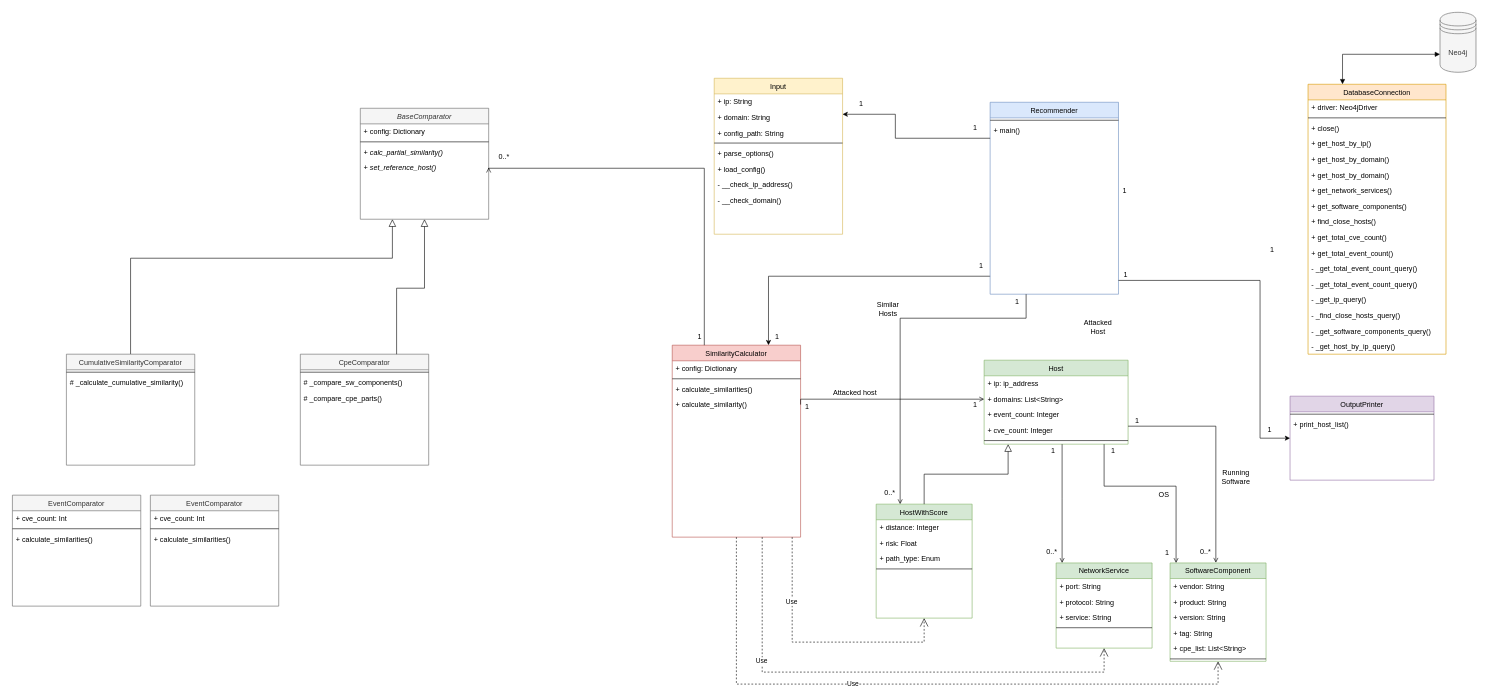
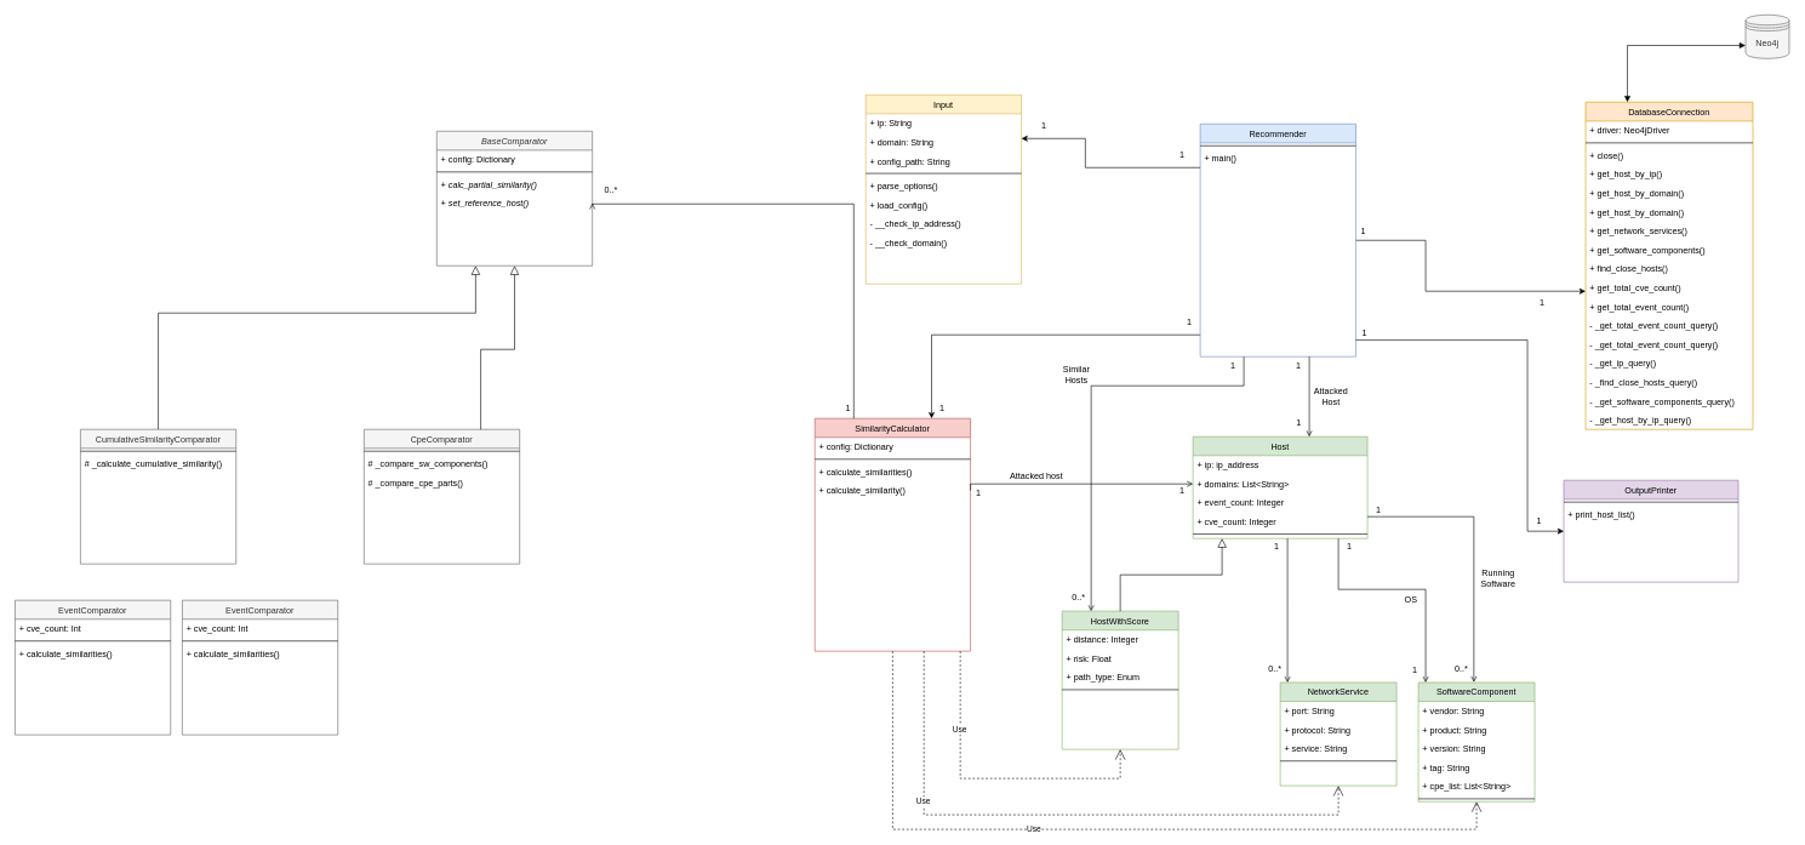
- <mxCell id="37" value="Neo4j" style="shape=datastore;whiteSpace=wrap;html=1;fillColor=#f5f5f5;strokeColor=#666666;fontColor=#333333;" parent="1" vertex="1"><mxGeometry x="2400" y="20" width="60" height="100" as="geometry" /></mxCell>
+ <mxCell id="37" value="Neo4j" style="shape=datastore;whiteSpace=wrap;html=1;fillColor=#f5f5f5;strokeColor=#666666;fontColor=#333333;" parent="1" vertex="1"><mxGeometry x="2400" y="20" width="60" height="60" as="geometry" /></mxCell>
+ <mxCell id="32" style="edgeStyle=orthogonalEdgeStyle;rounded=0;orthogonalLoop=1;jettySize=auto;html=1;" parent="1" source="34" target="14" edge="1"><mxGeometry relative="1" as="geometry"><mxPoint x="2190" y="190" as="targetPoint" /><Array as="points"><mxPoint x="1960" y="330" /><mxPoint x="1960" y="400" /></Array></mxGeometry></mxCell>
+ <mxCell id="81" value="" style="endArrow=open;shadow=0;strokeWidth=1;rounded=0;endFill=1;edgeStyle=elbowEdgeStyle;elbow=vertical;" parent="1" source="34" target="2" edge="1"><mxGeometry x="0.5" y="41" relative="1" as="geometry"><mxPoint x="1760" y="420" as="sourcePoint" /><mxPoint x="1510" y="850" as="targetPoint" /><mxPoint x="-40" y="32" as="offset" /><Array as="points"><mxPoint x="1800" y="520" /><mxPoint x="1720" y="540" /><mxPoint x="1520" y="670" /><mxPoint x="1510" y="680" /><mxPoint x="1450" y="660" /><mxPoint x="1270" y="433" /><mxPoint x="1283.68" y="450.5" /><mxPoint x="1259.68" y="456.5" /><mxPoint x="1243.68" y="446.5" /><mxPoint x="1323.68" y="376.5" /></Array></mxGeometry></mxCell>
+ <mxCell id="82" value="1" style="resizable=0;align=left;verticalAlign=bottom;labelBackgroundColor=none;fontSize=12;" parent="81" connectable="0" vertex="1"><mxGeometry x="-1" relative="1" as="geometry"><mxPoint x="-20" y="20" as="offset" /></mxGeometry></mxCell>
+ <mxCell id="83" value="1" style="resizable=0;align=right;verticalAlign=bottom;labelBackgroundColor=none;fontSize=12;" parent="81" connectable="0" vertex="1"><mxGeometry x="1" relative="1" as="geometry"><mxPoint x="-10" y="-10" as="offset" /></mxGeometry></mxCell>
